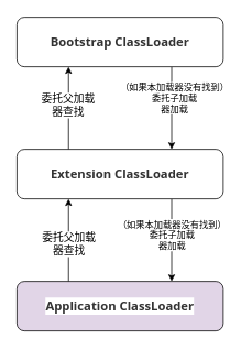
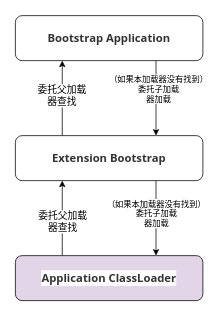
- <mxCell id="4" value="&lt;h4 style=&quot;box-sizing: border-box; white-space-collapse: preserve; break-after: avoid-page; break-inside: avoid; orphans: 4; font-size: 1.25em; margin-top: 1rem; margin-bottom: 1rem; position: relative; line-height: 1.4; cursor: text; caret-color: rgb(0, 122, 255); color: rgb(51, 51, 51); font-family: &amp;quot;Open Sans&amp;quot;, &amp;quot;Clear Sans&amp;quot;, &amp;quot;Helvetica Neue&amp;quot;, Helvetica, Arial, &amp;quot;Segoe UI Emoji&amp;quot;, &amp;quot;SF Pro&amp;quot;, sans-serif; text-align: start; background-color: rgb(255, 255, 255);&quot; class=&quot;md-end-block md-heading md-focus&quot;&gt;&lt;span style=&quot;box-sizing: border-box;&quot; class=&quot;md-plain md-expand&quot;&gt;Bootstrap ClassLoader&lt;/span&gt;&lt;/h4&gt;" style="rounded=1;whiteSpace=wrap;html=1;" vertex="1" parent="1"><mxGeometry x="20" y="20" width="250" height="60" as="geometry" /></mxCell>
+ <mxCell id="4" value="&lt;h4 style=&quot;box-sizing: border-box; white-space-collapse: preserve; break-after: avoid-page; break-inside: avoid; orphans: 4; font-size: 1.25em; margin-top: 1rem; margin-bottom: 1rem; position: relative; line-height: 1.4; cursor: text; caret-color: rgb(0, 122, 255); color: rgb(51, 51, 51); font-family: &amp;quot;Open Sans&amp;quot;, &amp;quot;Clear Sans&amp;quot;, &amp;quot;Helvetica Neue&amp;quot;, Helvetica, Arial, &amp;quot;Segoe UI Emoji&amp;quot;, &amp;quot;SF Pro&amp;quot;, sans-serif; text-align: start; background-color: rgb(255, 255, 255);&quot; class=&quot;md-end-block md-heading md-focus&quot;&gt;&lt;span style=&quot;box-sizing: border-box;&quot; class=&quot;md-plain md-expand&quot;&gt;Bootstrap Application&lt;/span&gt;&lt;/h4&gt;" style="rounded=1;whiteSpace=wrap;html=1;" vertex="1" parent="1"><mxGeometry x="20" y="20" width="250" height="60" as="geometry" /></mxCell>
- <mxCell id="9" value="&lt;h4 style=&quot;box-sizing: border-box; white-space-collapse: preserve; break-after: avoid-page; break-inside: avoid; orphans: 4; font-size: 1.25em; margin-top: 1rem; margin-bottom: 1rem; position: relative; line-height: 1.4; cursor: text; caret-color: rgb(0, 122, 255); color: rgb(51, 51, 51); font-family: &amp;quot;Open Sans&amp;quot;, &amp;quot;Clear Sans&amp;quot;, &amp;quot;Helvetica Neue&amp;quot;, Helvetica, Arial, &amp;quot;Segoe UI Emoji&amp;quot;, &amp;quot;SF Pro&amp;quot;, sans-serif; text-align: start; background-color: rgb(255, 255, 255);&quot; class=&quot;md-end-block md-heading md-focus&quot;&gt;&lt;span style=&quot;box-sizing: border-box;&quot; class=&quot;md-plain md-expand&quot;&gt;Extension ClassLoader&lt;/span&gt;&lt;/h4&gt;" style="rounded=1;whiteSpace=wrap;html=1;" vertex="1" parent="1"><mxGeometry x="20" y="180" width="250" height="60" as="geometry" /></mxCell>
+ <mxCell id="9" value="&lt;h4 style=&quot;box-sizing: border-box; white-space-collapse: preserve; break-after: avoid-page; break-inside: avoid; orphans: 4; font-size: 1.25em; margin-top: 1rem; margin-bottom: 1rem; position: relative; line-height: 1.4; cursor: text; caret-color: rgb(0, 122, 255); color: rgb(51, 51, 51); font-family: &amp;quot;Open Sans&amp;quot;, &amp;quot;Clear Sans&amp;quot;, &amp;quot;Helvetica Neue&amp;quot;, Helvetica, Arial, &amp;quot;Segoe UI Emoji&amp;quot;, &amp;quot;SF Pro&amp;quot;, sans-serif; text-align: start; background-color: rgb(255, 255, 255);&quot; class=&quot;md-end-block md-heading md-focus&quot;&gt;&lt;span style=&quot;box-sizing: border-box;&quot; class=&quot;md-plain md-expand&quot;&gt;Extension Bootstrap&lt;/span&gt;&lt;/h4&gt;" style="rounded=1;whiteSpace=wrap;html=1;" vertex="1" parent="1"><mxGeometry x="20" y="180" width="250" height="60" as="geometry" /></mxCell>
